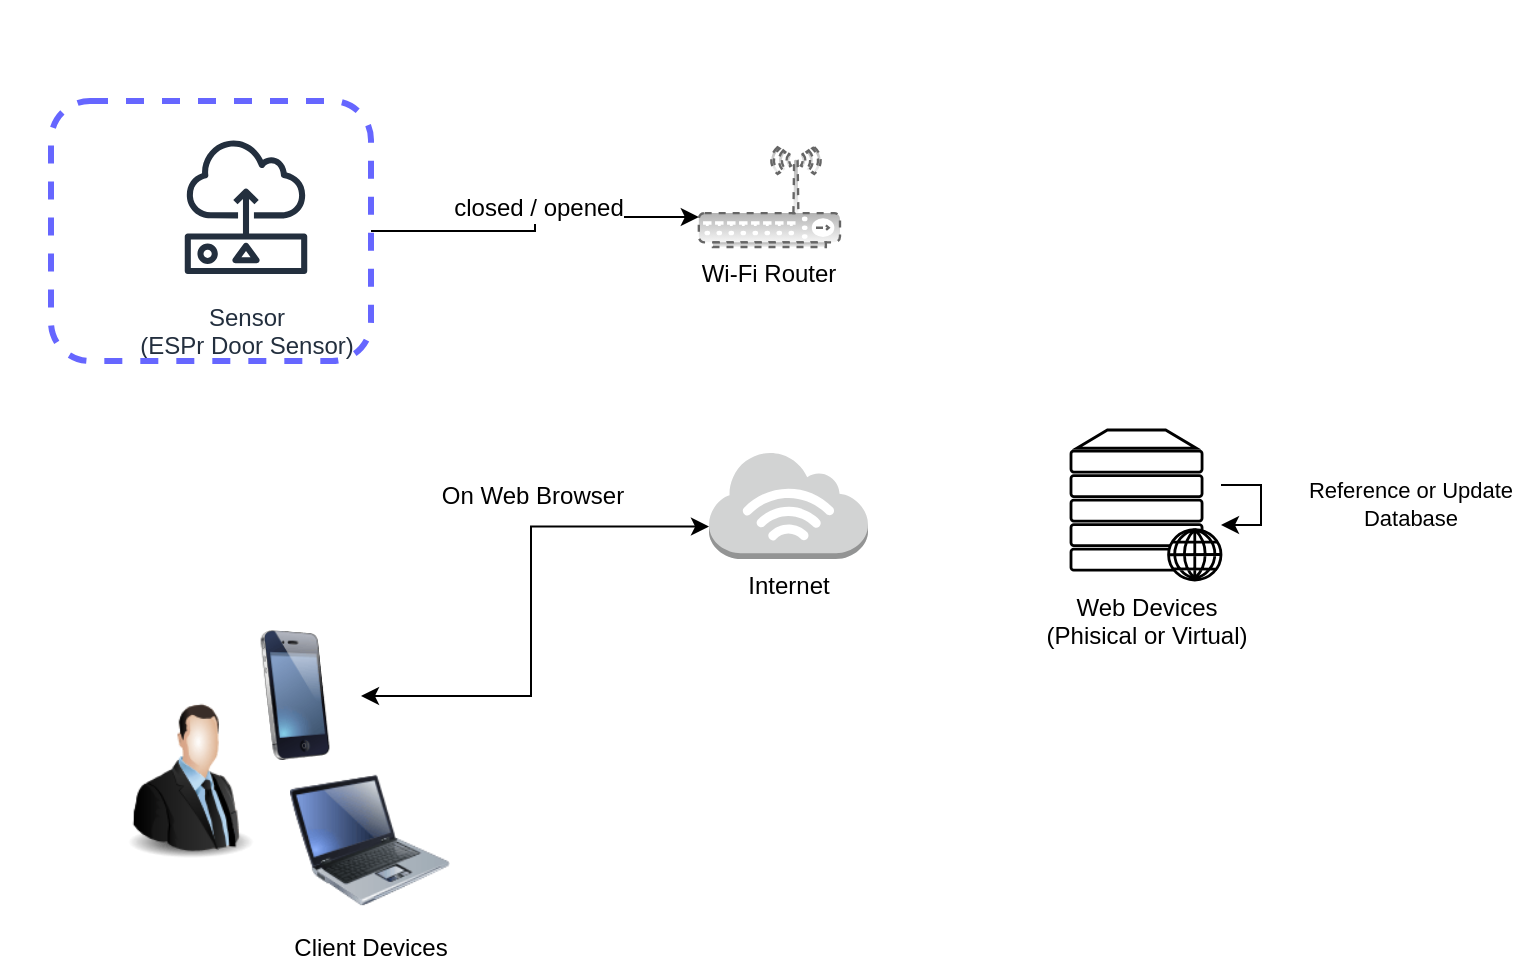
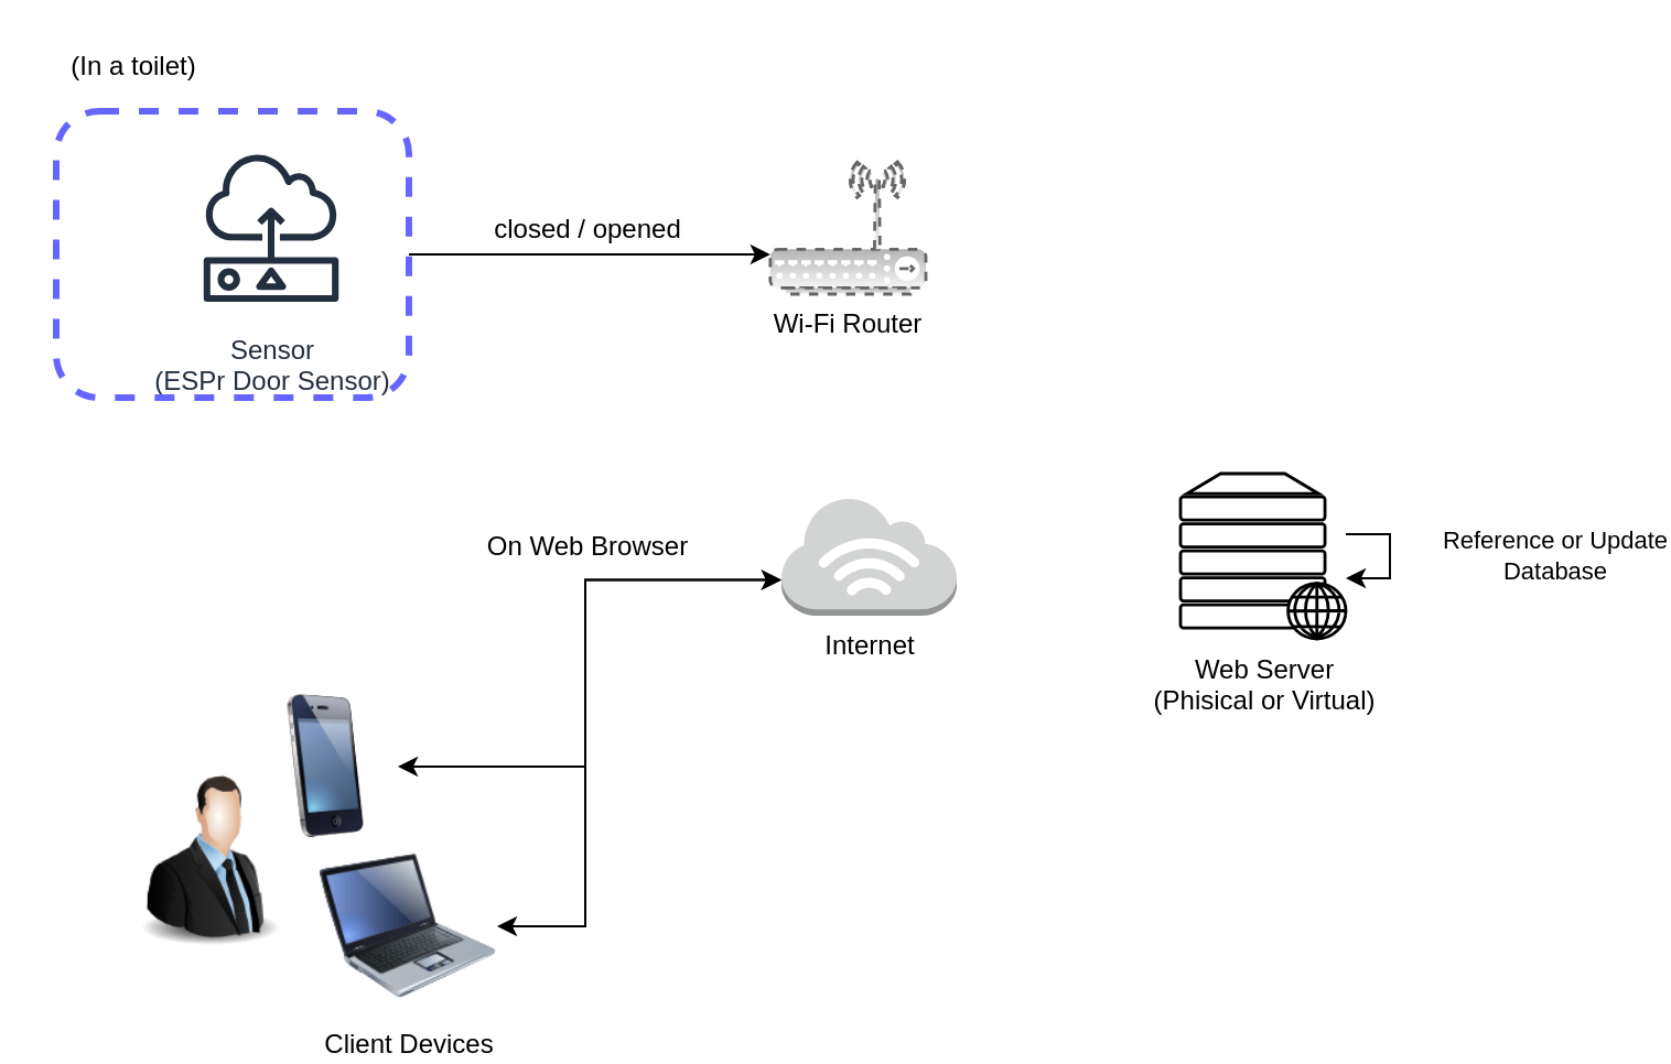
+ <mxCell id="7" value="(In a toilet)" style="text;html=1;align=center;verticalAlign=middle;resizable=0;points=[];autosize=1;" vertex="1" parent="1"><mxGeometry x="20" y="20" width="80" height="20" as="geometry" /></mxCell>
- <mxCell id="9" value="Wi-Fi Router" style="verticalAlign=top;verticalLabelPosition=bottom;labelPosition=center;align=center;html=1;outlineConnect=0;gradientDirection=north;strokeWidth=2;shape=mxgraph.networks.wireless_hub;dashed=1;gradientColor=#b3b3b3;fillColor=#f5f5f5;strokeColor=#666666;" vertex="1" parent="1"><mxGeometry x="348.91" y="73" width="70.59" height="50" as="geometry" /></mxCell>
+ <mxCell id="9" value="Wi-Fi Router" style="verticalAlign=top;verticalLabelPosition=bottom;labelPosition=center;align=center;html=1;outlineConnect=0;gradientDirection=north;strokeWidth=2;shape=mxgraph.networks.wireless_hub;dashed=1;gradientColor=#b3b3b3;fillColor=#f5f5f5;strokeColor=#666666;" vertex="1" parent="1"><mxGeometry x="348.91" y="73" width="70.59" height="60" as="geometry" /></mxCell>
- <mxCell id="3" value="Web Devices&lt;br&gt;(Phisical or Virtual)" style="verticalAlign=top;verticalLabelPosition=bottom;labelPosition=center;align=center;html=1;outlineConnect=0;gradientDirection=north;strokeWidth=2;shape=mxgraph.networks.web_server;" vertex="1" parent="1"><mxGeometry x="535" y="214.5" width="75" height="75" as="geometry" /></mxCell>
+ <mxCell id="3" value="Web Server&lt;br&gt;(Phisical or Virtual)" style="verticalAlign=top;verticalLabelPosition=bottom;labelPosition=center;align=center;html=1;outlineConnect=0;gradientDirection=north;strokeWidth=2;shape=mxgraph.networks.web_server;" vertex="1" parent="1"><mxGeometry x="535" y="214.5" width="75" height="75" as="geometry" /></mxCell>
+ <mxCell id="11" style="edgeStyle=orthogonalEdgeStyle;rounded=0;orthogonalLoop=1;jettySize=auto;html=1;entryX=0;entryY=0.7;entryDx=0;entryDy=0;entryPerimeter=0;fontColor=#000000;startArrow=classic;startFill=1;" edge="1" parent="1" source="12" target="10"><mxGeometry relative="1" as="geometry"><Array as="points"><mxPoint x="265" y="420" /><mxPoint x="265" y="263" /></Array></mxGeometry></mxCell>
